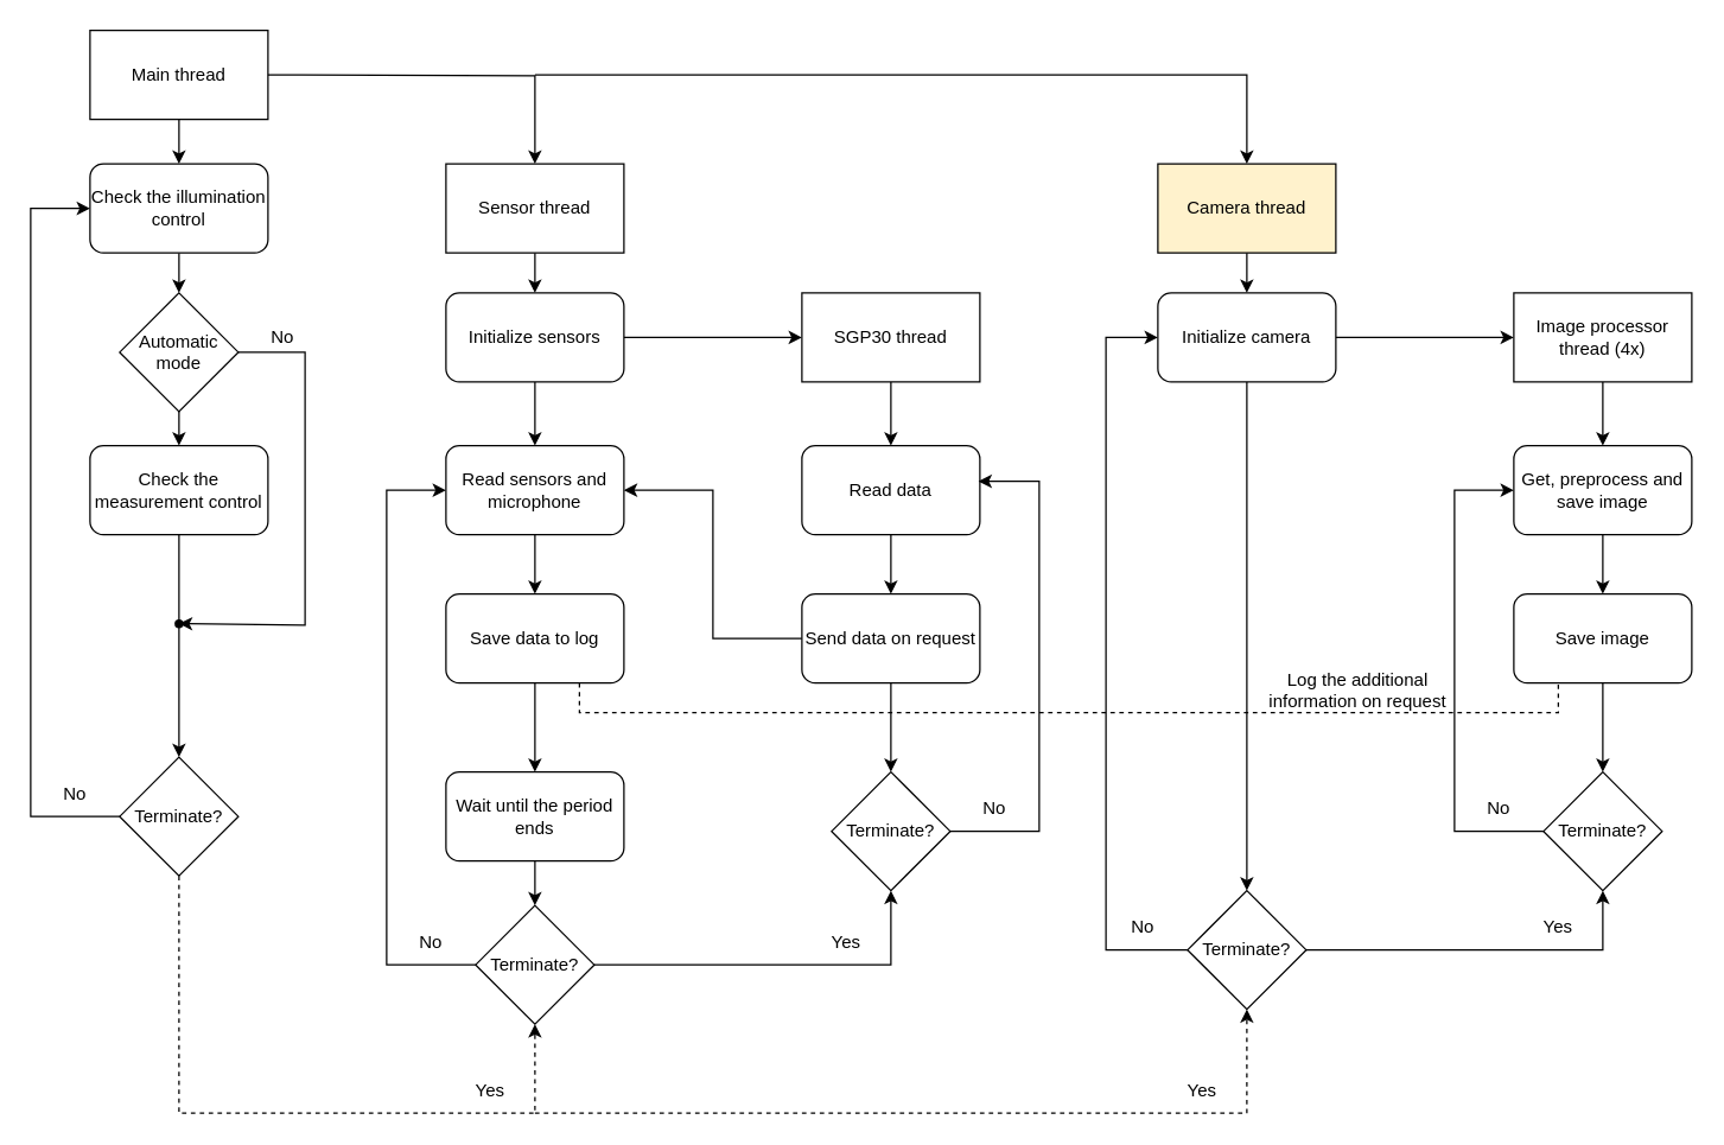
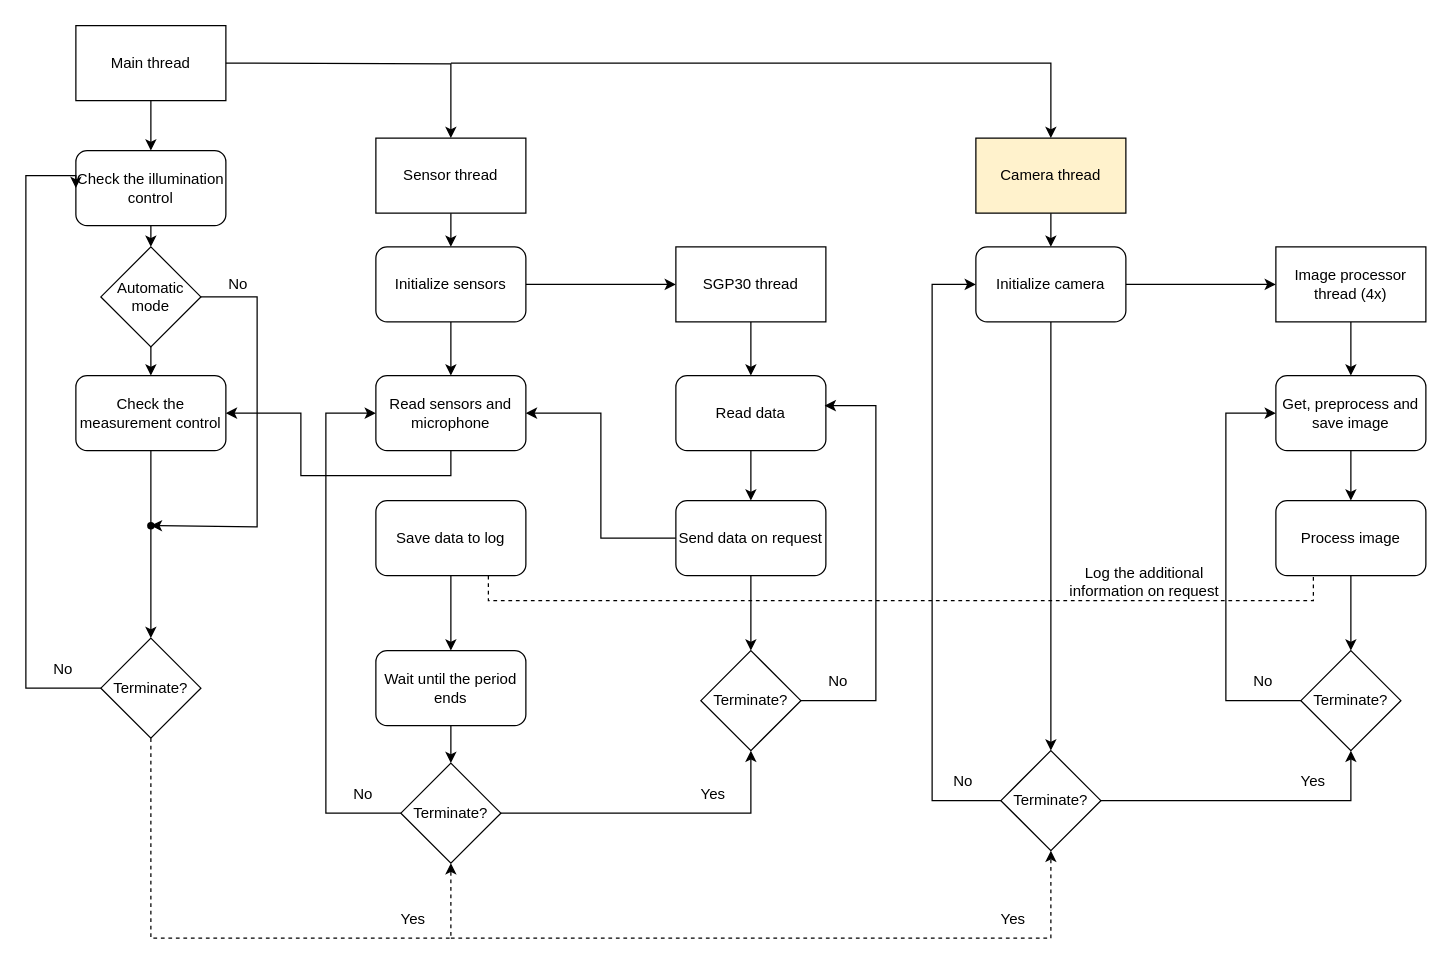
- <mxCell id="37" value="Check the illumination control" style="rounded=1;whiteSpace=wrap;html=1;" parent="1" vertex="1"><mxGeometry x="60" y="110" width="120" height="60" as="geometry" /></mxCell>
+ <mxCell id="37" value="Check the illumination control" style="rounded=1;whiteSpace=wrap;html=1;" parent="1" vertex="1"><mxGeometry x="60" y="120" width="120" height="60" as="geometry" /></mxCell>
- <mxCell id="19" style="edgeStyle=orthogonalEdgeStyle;rounded=0;orthogonalLoop=1;jettySize=auto;html=1;exitX=0.5;exitY=1;exitDx=0;exitDy=0;entryX=0.5;entryY=0;entryDx=0;entryDy=0;" parent="1" source="20" target="22" edge="1"><mxGeometry relative="1" as="geometry" /></mxCell>
+ <mxCell id="19" style="edgeStyle=orthogonalEdgeStyle;rounded=0;orthogonalLoop=1;jettySize=auto;html=1;exitX=0.5;exitY=1;exitDx=0;exitDy=0;" parent="1" source="20" target="42" edge="1"><mxGeometry relative="1" as="geometry" /></mxCell>
- <mxCell id="49" value="Save image" style="rounded=1;whiteSpace=wrap;html=1;" parent="1" vertex="1"><mxGeometry x="1020" y="400" width="120" height="60" as="geometry" /></mxCell>
+ <mxCell id="49" value="Process image" style="rounded=1;whiteSpace=wrap;html=1;" parent="1" vertex="1"><mxGeometry x="1020" y="400" width="120" height="60" as="geometry" /></mxCell>
